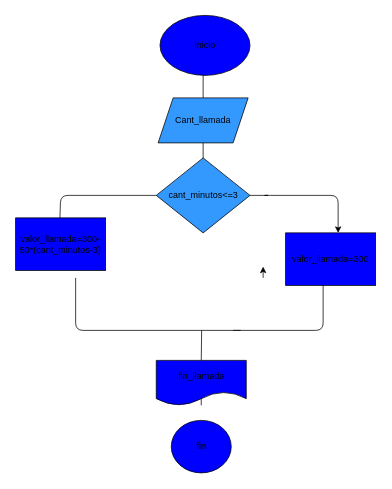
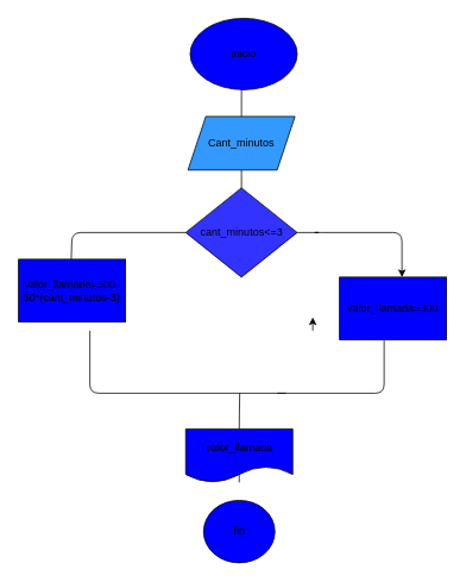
- <mxCell id="4" value="Cant_llamada" style="shape=parallelogram;perimeter=parallelogramPerimeter;whiteSpace=wrap;html=1;fixedSize=1;fillColor=#3399FF;" vertex="1" parent="1"><mxGeometry x="210" y="130" width="120" height="60" as="geometry" /></mxCell>
+ <mxCell id="4" value="Cant_minutos" style="shape=parallelogram;perimeter=parallelogramPerimeter;whiteSpace=wrap;html=1;fixedSize=1;fillColor=#3399FF;" vertex="1" parent="1"><mxGeometry x="210" y="130" width="120" height="60" as="geometry" /></mxCell>
- <mxCell id="8" value="cant_minutos&amp;lt;=3" style="rhombus;whiteSpace=wrap;html=1;fillColor=#3399ff;" vertex="1" parent="1"><mxGeometry x="207.5" y="210" width="125" height="100" as="geometry" /></mxCell>
+ <mxCell id="8" value="cant_minutos&amp;lt;=3" style="rhombus;whiteSpace=wrap;html=1;fillColor=#3333FF;" vertex="1" parent="1"><mxGeometry x="207.5" y="210" width="125" height="100" as="geometry" /></mxCell>
- <mxCell id="14" value="fin_llamada" style="shape=document;whiteSpace=wrap;html=1;boundedLbl=1;fillColor=#0000FF;" vertex="1" parent="1"><mxGeometry x="207.5" y="480" width="120" height="60" as="geometry" /></mxCell>
+ <mxCell id="14" value="valor_llamada" style="shape=document;whiteSpace=wrap;html=1;boundedLbl=1;fillColor=#0000FF;" vertex="1" parent="1"><mxGeometry x="207.5" y="480" width="120" height="60" as="geometry" /></mxCell>
